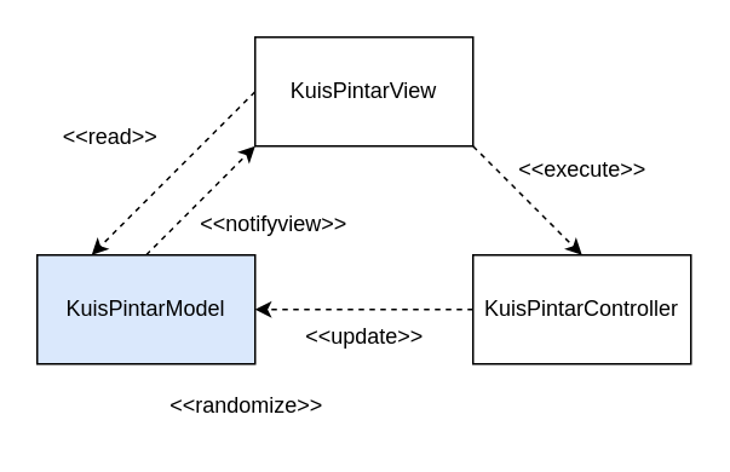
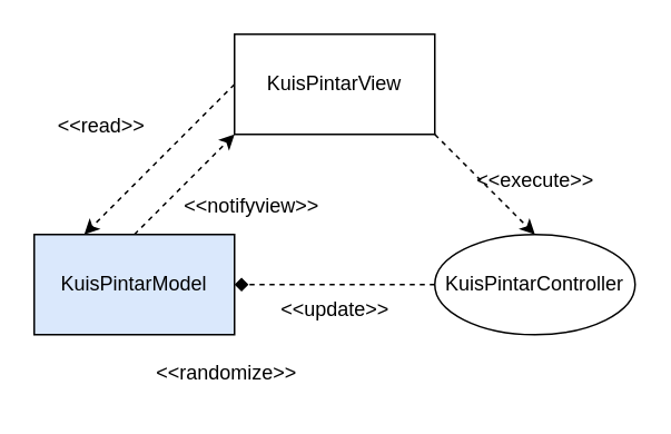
- <mxCell id="9" value="&amp;lt;&amp;lt;execute&amp;gt;&amp;gt;" style="text;html=1;align=center;verticalAlign=middle;resizable=0;points=[];autosize=1;strokeColor=none;fillColor=none;" vertex="1" parent="1"><mxGeometry x="275" y="78" width="90" height="30" as="geometry" /></mxCell>
+ <mxCell id="9" value="&amp;lt;&amp;lt;execute&amp;gt;&amp;gt;" style="text;html=1;align=center;verticalAlign=middle;resizable=0;points=[];autosize=1;strokeColor=none;fillColor=none;" vertex="1" parent="1"><mxGeometry x="275" y="93" width="90" height="30" as="geometry" /></mxCell>
- <mxCell id="6" style="rounded=0;orthogonalLoop=1;jettySize=auto;html=1;exitX=0;exitY=0.5;exitDx=0;exitDy=0;entryX=1;entryY=0.5;entryDx=0;entryDy=0;dashed=1;" edge="1" parent="1" source="7" target="8"><mxGeometry relative="1" as="geometry" /></mxCell>
+ <mxCell id="6" style="rounded=0;orthogonalLoop=1;jettySize=auto;html=1;exitX=0;exitY=0.5;exitDx=0;exitDy=0;entryX=1;entryY=0.5;entryDx=0;entryDy=0;dashed=1;endArrow=diamond;" edge="1" parent="1" source="7" target="8"><mxGeometry relative="1" as="geometry" /></mxCell>
- <mxCell id="7" value="KuisPintarController" style="rounded=0;whiteSpace=wrap;html=1;" vertex="1" parent="1"><mxGeometry x="260" y="140" width="120" height="60" as="geometry" /></mxCell>
+ <mxCell id="7" value="KuisPintarController" style="ellipse;whiteSpace=wrap;html=1;" vertex="1" parent="1"><mxGeometry x="260" y="140" width="120" height="60" as="geometry" /></mxCell>
